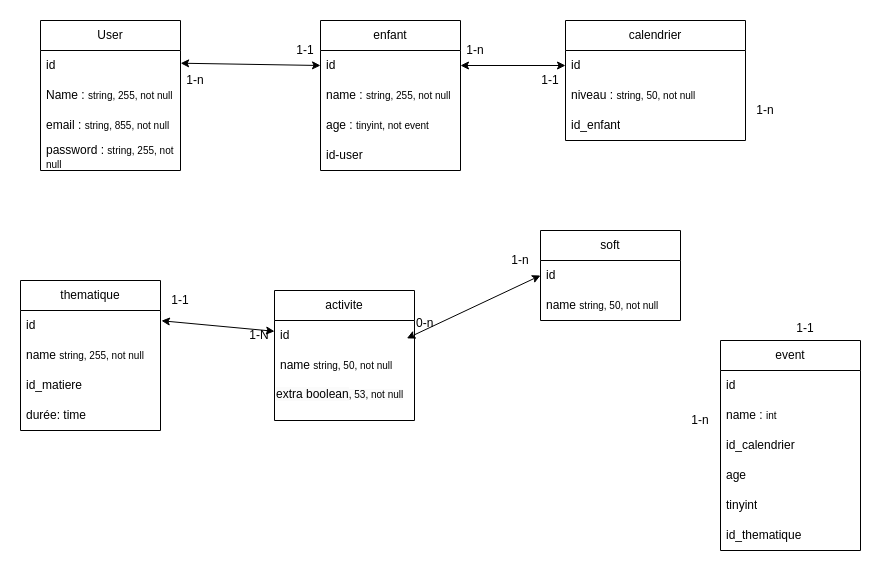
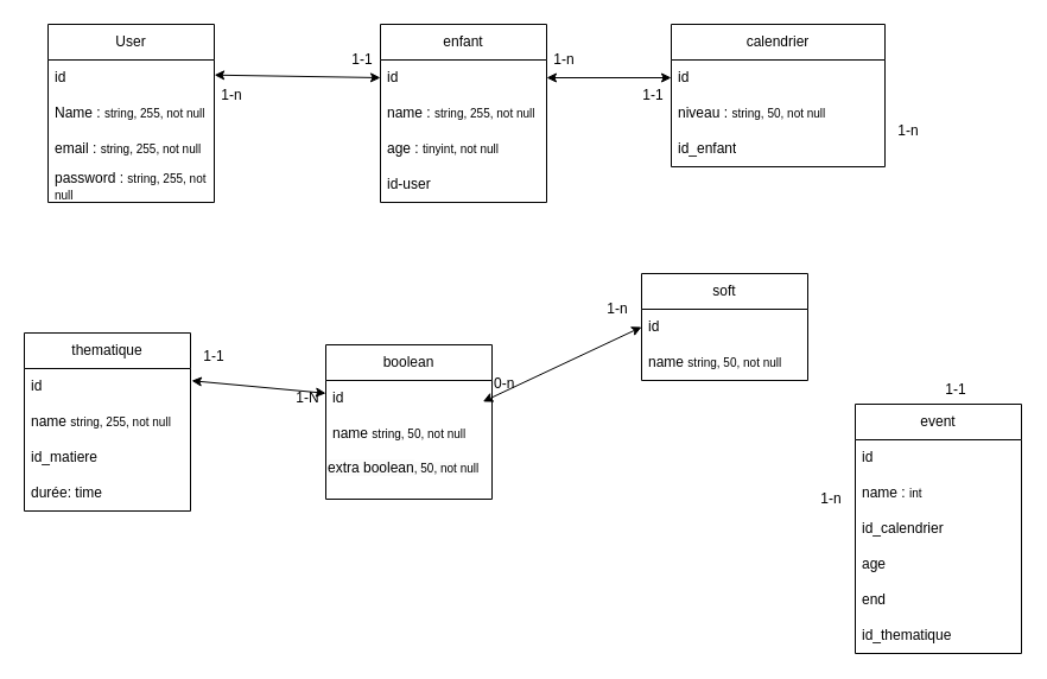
- <mxCell id="5" value="email : &lt;font style=&quot;font-size: 10px;&quot;&gt;string, 855, not null&lt;/font&gt;" style="text;strokeColor=none;fillColor=none;align=left;verticalAlign=middle;spacingLeft=4;spacingRight=4;overflow=hidden;points=[[0,0.5],[1,0.5]];portConstraint=eastwest;rotatable=0;whiteSpace=wrap;html=1;" vertex="1" parent="2"><mxGeometry y="90" width="140" height="30" as="geometry" /></mxCell>
+ <mxCell id="5" value="email : &lt;font style=&quot;font-size: 10px;&quot;&gt;string, 255, not null&lt;/font&gt;" style="text;strokeColor=none;fillColor=none;align=left;verticalAlign=middle;spacingLeft=4;spacingRight=4;overflow=hidden;points=[[0,0.5],[1,0.5]];portConstraint=eastwest;rotatable=0;whiteSpace=wrap;html=1;" vertex="1" parent="2"><mxGeometry y="90" width="140" height="30" as="geometry" /></mxCell>
- <mxCell id="10" value="age :&amp;nbsp;&lt;font style=&quot;font-size: 10px;&quot;&gt;tinyint, not event&lt;/font&gt;" style="text;strokeColor=none;fillColor=none;align=left;verticalAlign=middle;spacingLeft=4;spacingRight=4;overflow=hidden;points=[[0,0.5],[1,0.5]];portConstraint=eastwest;rotatable=0;whiteSpace=wrap;html=1;" vertex="1" parent="7"><mxGeometry y="90" width="140" height="30" as="geometry" /></mxCell>
+ <mxCell id="10" value="age :&amp;nbsp;&lt;font style=&quot;font-size: 10px;&quot;&gt;tinyint, not null&lt;/font&gt;" style="text;strokeColor=none;fillColor=none;align=left;verticalAlign=middle;spacingLeft=4;spacingRight=4;overflow=hidden;points=[[0,0.5],[1,0.5]];portConstraint=eastwest;rotatable=0;whiteSpace=wrap;html=1;" vertex="1" parent="7"><mxGeometry y="90" width="140" height="30" as="geometry" /></mxCell>
- <mxCell id="16" value="activite" style="swimlane;fontStyle=0;childLayout=stackLayout;horizontal=1;startSize=30;horizontalStack=0;resizeParent=1;resizeParentMax=0;resizeLast=0;collapsible=1;marginBottom=0;whiteSpace=wrap;html=1;" vertex="1" parent="1"><mxGeometry x="274" y="290" width="140" height="130" as="geometry" /></mxCell>
+ <mxCell id="16" value="boolean" style="swimlane;fontStyle=0;childLayout=stackLayout;horizontal=1;startSize=30;horizontalStack=0;resizeParent=1;resizeParentMax=0;resizeLast=0;collapsible=1;marginBottom=0;whiteSpace=wrap;html=1;" vertex="1" parent="1"><mxGeometry x="274" y="290" width="140" height="130" as="geometry" /></mxCell>
- <mxCell id="19" value="&lt;font style=&quot;border-color: var(--border-color); color: rgb(0, 0, 0); font-family: Helvetica; font-style: normal; font-variant-ligatures: normal; font-variant-caps: normal; font-weight: 400; letter-spacing: normal; orphans: 2; text-align: left; text-indent: 0px; text-transform: none; widows: 2; word-spacing: 0px; -webkit-text-stroke-width: 0px; background-color: rgb(251, 251, 251); text-decoration-thickness: initial; text-decoration-style: initial; text-decoration-color: initial;&quot;&gt;extra boolean&lt;/font&gt;&lt;font style=&quot;border-color: var(--border-color); color: rgb(0, 0, 0); font-family: Helvetica; font-style: normal; font-variant-ligatures: normal; font-variant-caps: normal; font-weight: 400; letter-spacing: normal; orphans: 2; text-align: left; text-indent: 0px; text-transform: none; widows: 2; word-spacing: 0px; -webkit-text-stroke-width: 0px; background-color: rgb(251, 251, 251); text-decoration-thickness: initial; text-decoration-style: initial; text-decoration-color: initial; font-size: 10px;&quot;&gt;, 53, not null&lt;/font&gt;" style="text;whiteSpace=wrap;html=1;" vertex="1" parent="16"><mxGeometry y="90" width="140" height="40" as="geometry" /></mxCell>
+ <mxCell id="19" value="&lt;font style=&quot;border-color: var(--border-color); color: rgb(0, 0, 0); font-family: Helvetica; font-style: normal; font-variant-ligatures: normal; font-variant-caps: normal; font-weight: 400; letter-spacing: normal; orphans: 2; text-align: left; text-indent: 0px; text-transform: none; widows: 2; word-spacing: 0px; -webkit-text-stroke-width: 0px; background-color: rgb(251, 251, 251); text-decoration-thickness: initial; text-decoration-style: initial; text-decoration-color: initial;&quot;&gt;extra boolean&lt;/font&gt;&lt;font style=&quot;border-color: var(--border-color); color: rgb(0, 0, 0); font-family: Helvetica; font-style: normal; font-variant-ligatures: normal; font-variant-caps: normal; font-weight: 400; letter-spacing: normal; orphans: 2; text-align: left; text-indent: 0px; text-transform: none; widows: 2; word-spacing: 0px; -webkit-text-stroke-width: 0px; background-color: rgb(251, 251, 251); text-decoration-thickness: initial; text-decoration-style: initial; text-decoration-color: initial; font-size: 10px;&quot;&gt;, 50, not null&lt;/font&gt;" style="text;whiteSpace=wrap;html=1;" vertex="1" parent="16"><mxGeometry y="90" width="140" height="40" as="geometry" /></mxCell>
- <mxCell id="31" value="tinyint" style="text;strokeColor=none;fillColor=none;align=left;verticalAlign=middle;spacingLeft=4;spacingRight=4;overflow=hidden;points=[[0,0.5],[1,0.5]];portConstraint=eastwest;rotatable=0;whiteSpace=wrap;html=1;" vertex="1" parent="26"><mxGeometry y="150" width="140" height="30" as="geometry" /></mxCell>
+ <mxCell id="31" value="end" style="text;strokeColor=none;fillColor=none;align=left;verticalAlign=middle;spacingLeft=4;spacingRight=4;overflow=hidden;points=[[0,0.5],[1,0.5]];portConstraint=eastwest;rotatable=0;whiteSpace=wrap;html=1;" vertex="1" parent="26"><mxGeometry y="150" width="140" height="30" as="geometry" /></mxCell>
